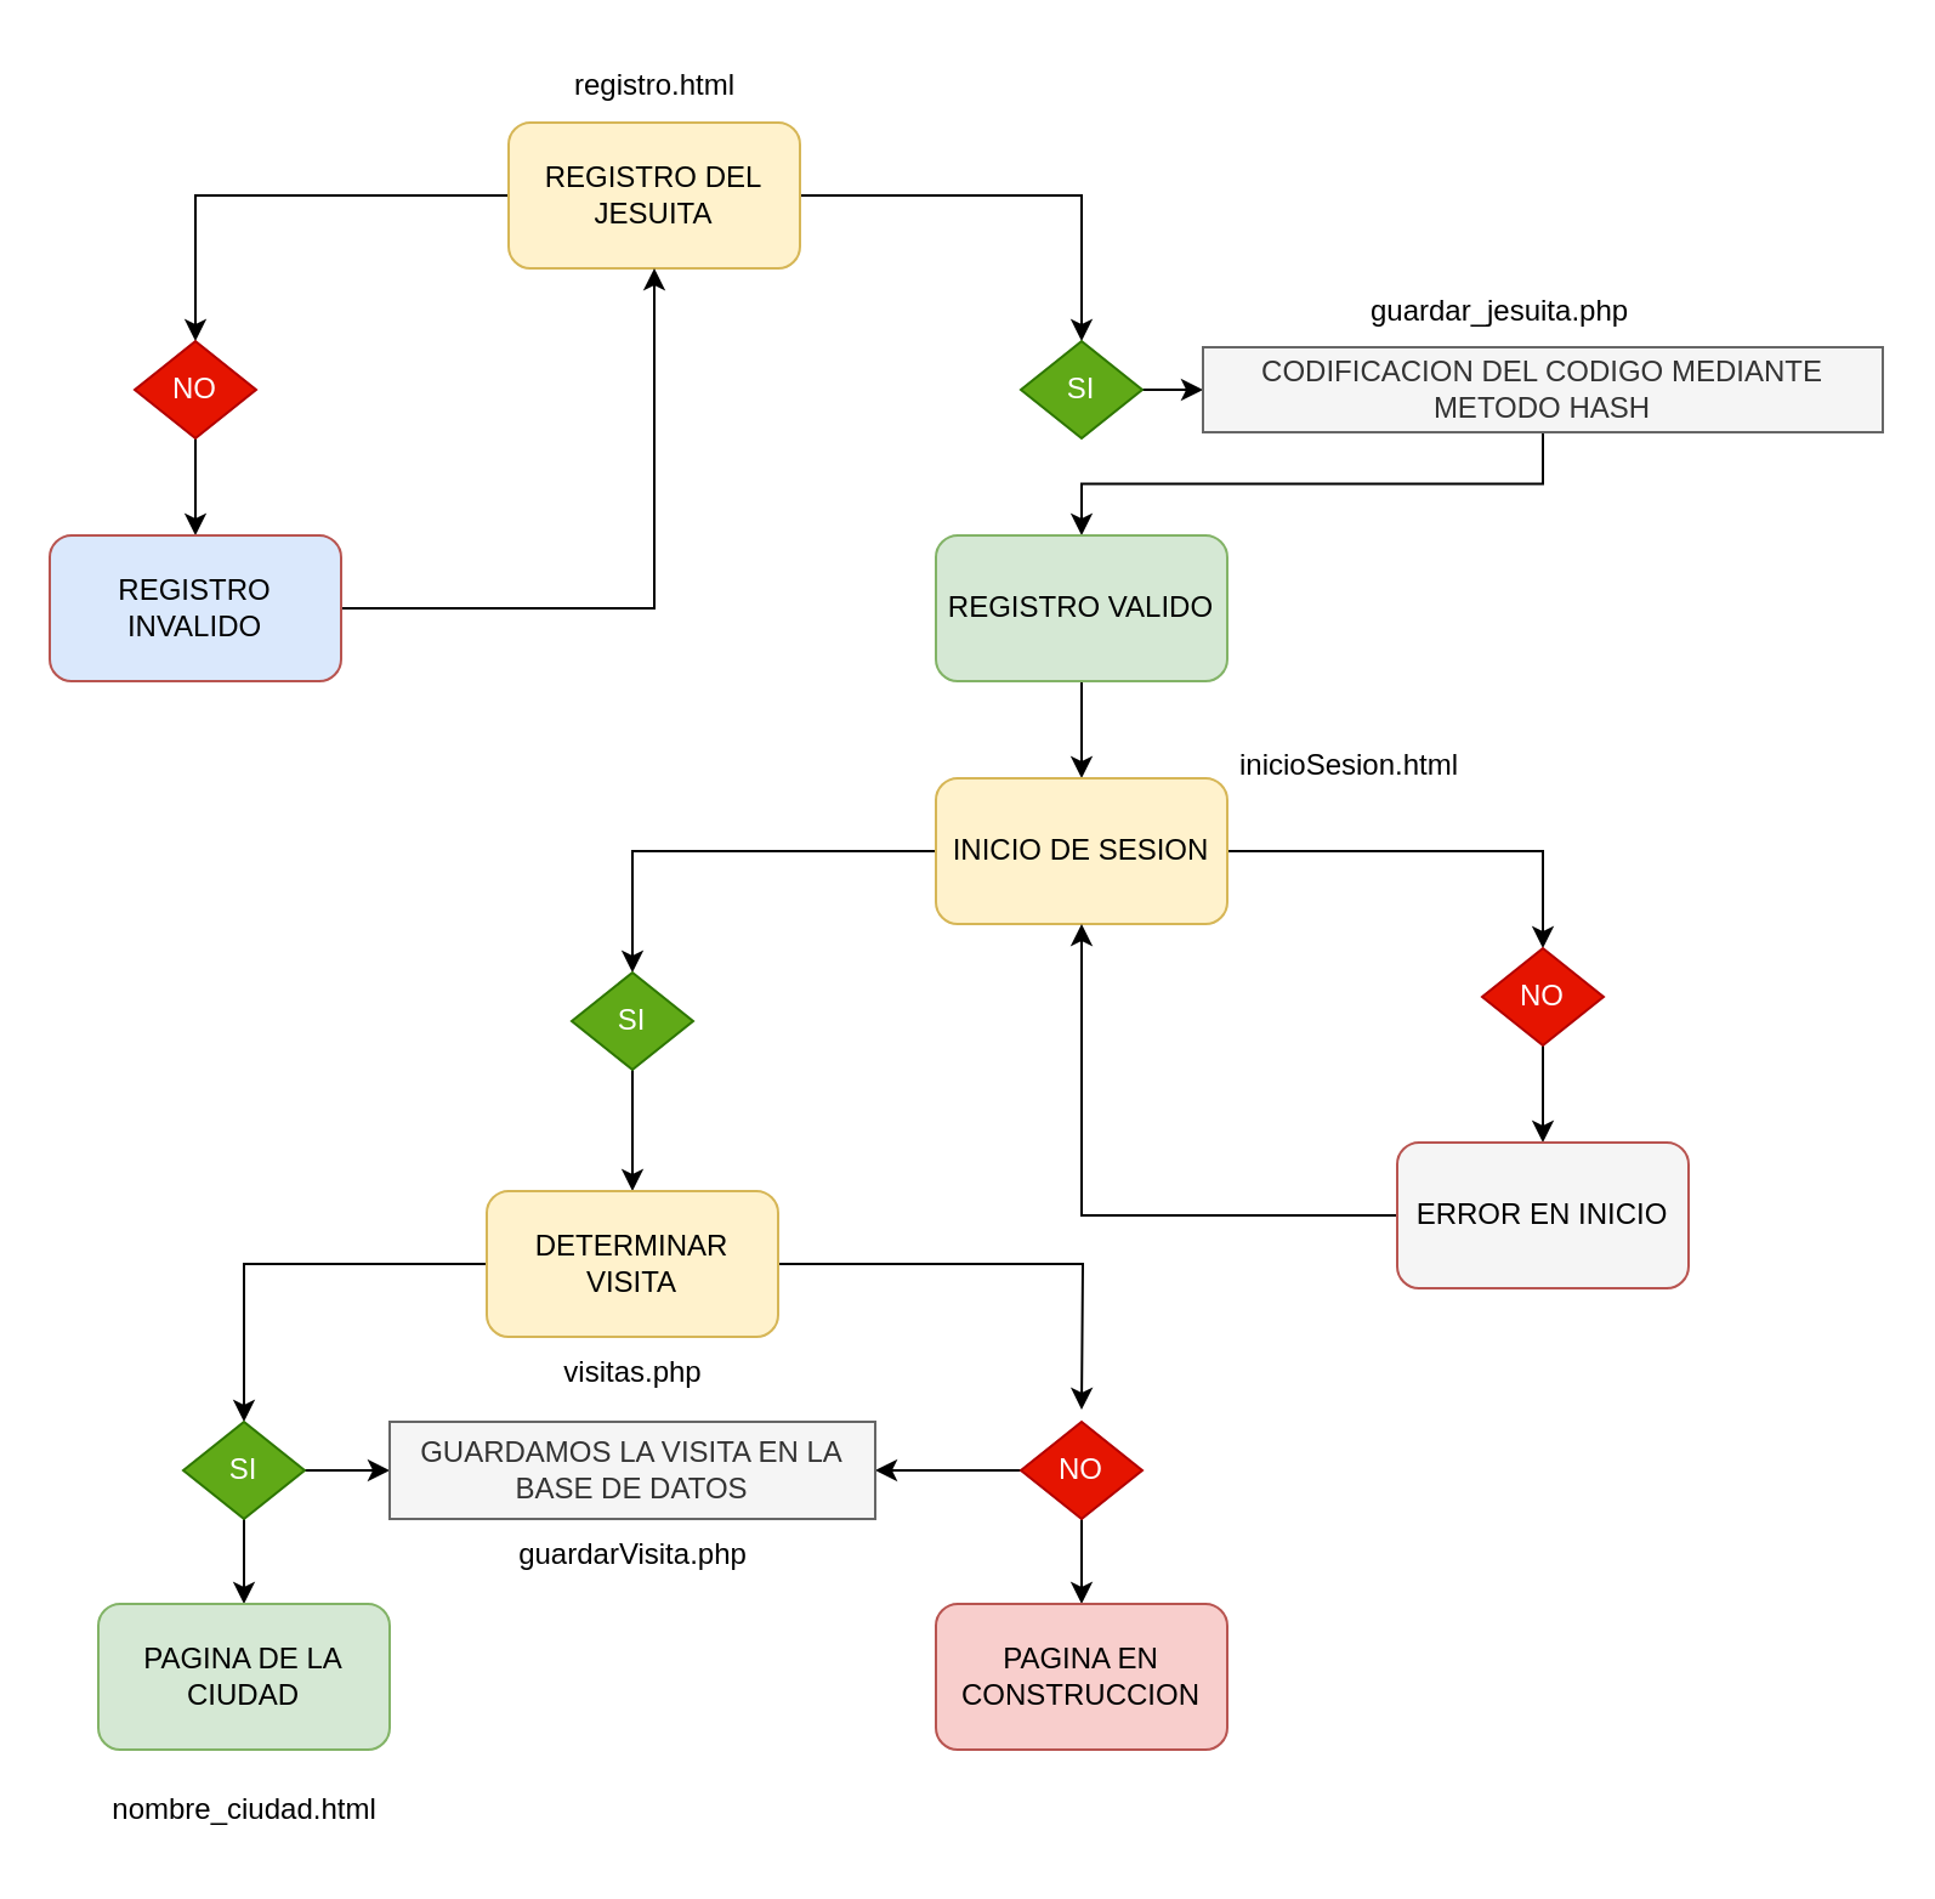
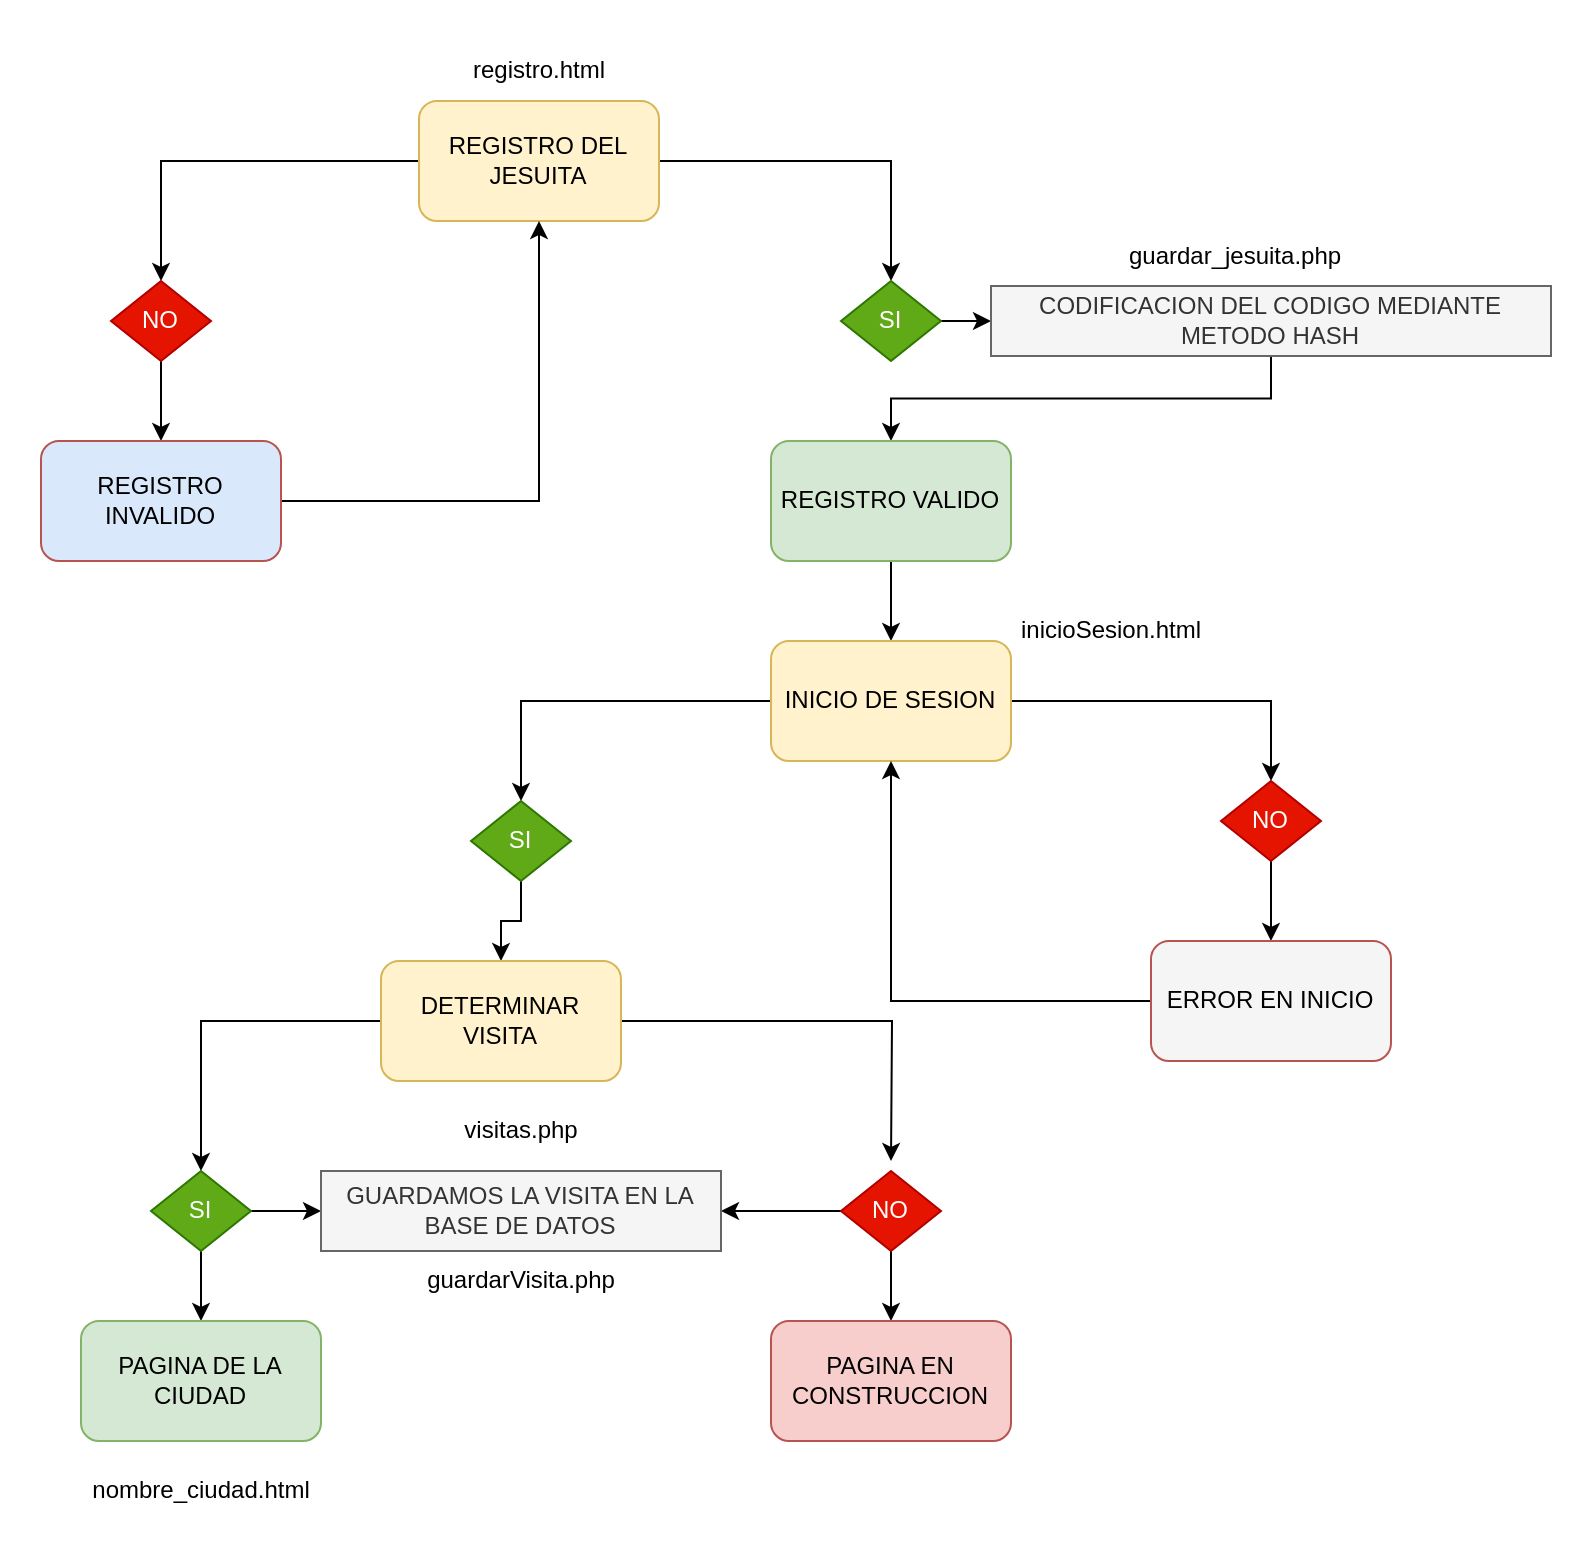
- <mxCell id="26" value="DETERMINAR VISITA" style="rounded=1;whiteSpace=wrap;html=1;fillColor=#fff2cc;strokeColor=#d6b656;" vertex="1" parent="1"><mxGeometry x="200" y="490" width="120" height="60" as="geometry" /></mxCell>
+ <mxCell id="26" value="DETERMINAR VISITA" style="rounded=1;whiteSpace=wrap;html=1;fillColor=#fff2cc;strokeColor=#d6b656;" vertex="1" parent="1"><mxGeometry x="190" y="480" width="120" height="60" as="geometry" /></mxCell>
